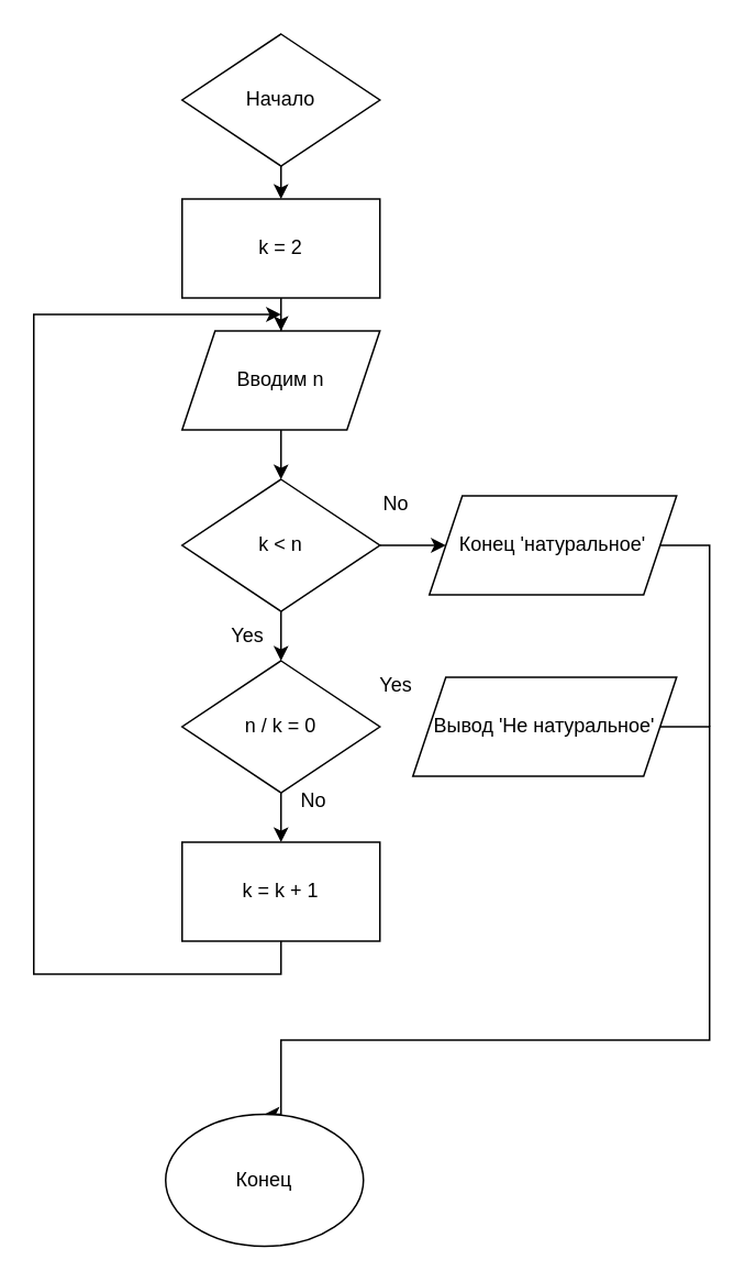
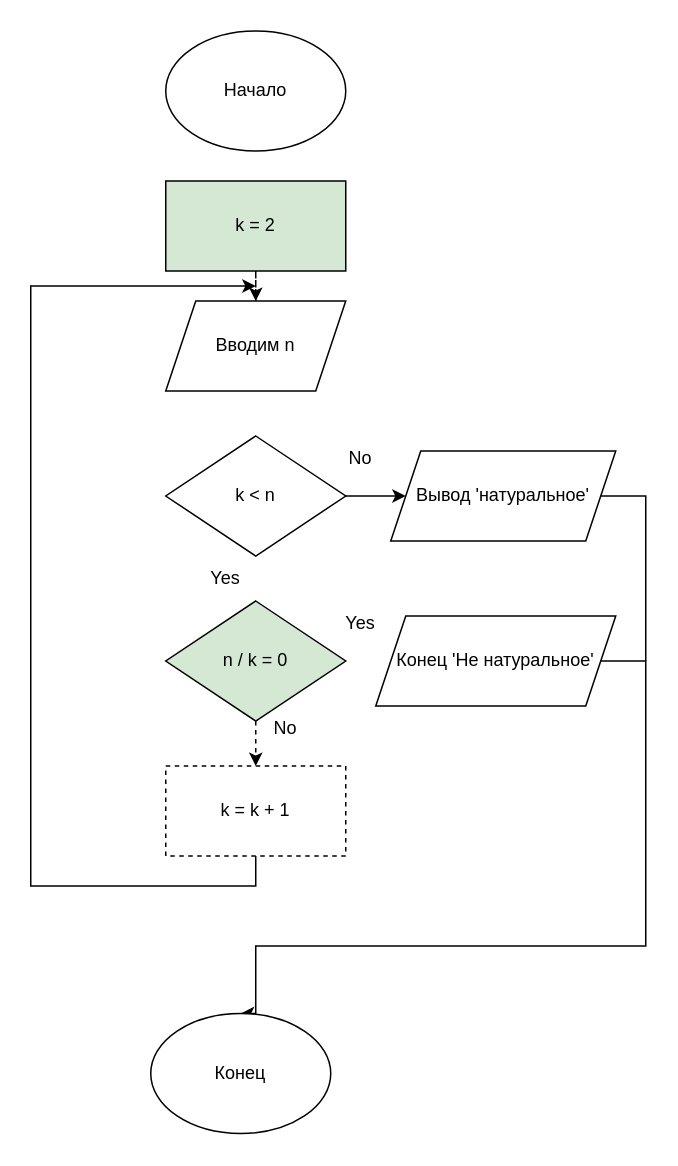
- <mxCell id="3" value="Начало" style="rhombus;whiteSpace=wrap;html=1;" vertex="1" parent="1"><mxGeometry x="110" width="120" height="80" as="geometry" y="20" /></mxCell>
+ <mxCell id="3" value="Начало" style="ellipse;whiteSpace=wrap;html=1;" vertex="1" parent="1"><mxGeometry x="110" width="120" height="80" as="geometry" y="20" /></mxCell>
- <mxCell id="2" style="edgeStyle=orthogonalEdgeStyle;rounded=0;orthogonalLoop=1;jettySize=auto;html=1;exitX=0.5;exitY=1;exitDx=0;exitDy=0;entryX=0.5;entryY=0;entryDx=0;entryDy=0;" edge="1" parent="1" source="3" target="5"><mxGeometry relative="1" as="geometry" /></mxCell>
- <mxCell id="5" value="k = 2" style="rounded=0;whiteSpace=wrap;html=1;" vertex="1" parent="1"><mxGeometry x="110" y="120" width="120" height="60" as="geometry" /></mxCell>
+ <mxCell id="5" value="k = 2" style="rounded=0;whiteSpace=wrap;html=1;fillColor=#d5e8d4;" vertex="1" parent="1"><mxGeometry x="110" y="120" width="120" height="60" as="geometry" /></mxCell>
- <mxCell id="4" style="edgeStyle=orthogonalEdgeStyle;rounded=0;orthogonalLoop=1;jettySize=auto;html=1;exitX=0.5;exitY=1;exitDx=0;exitDy=0;" edge="1" parent="1" source="5" target="10"><mxGeometry relative="1" as="geometry" /></mxCell>
+ <mxCell id="4" style="edgeStyle=orthogonalEdgeStyle;rounded=0;orthogonalLoop=1;jettySize=auto;html=1;exitX=0.5;exitY=1;exitDx=0;exitDy=0;dashed=1;" edge="1" parent="1" source="5" target="10"><mxGeometry relative="1" as="geometry" /></mxCell>
- <mxCell id="9" style="edgeStyle=orthogonalEdgeStyle;rounded=0;orthogonalLoop=1;jettySize=auto;html=1;exitX=0.5;exitY=1;exitDx=0;exitDy=0;entryX=0.5;entryY=0;entryDx=0;entryDy=0;" edge="1" parent="1" source="10" target="8"><mxGeometry relative="1" as="geometry" /></mxCell>
- <mxCell id="22" value="Конец 'натуральное'" style="shape=parallelogram;perimeter=parallelogramPerimeter;whiteSpace=wrap;html=1;fixedSize=1;" vertex="1" parent="1"><mxGeometry x="260" y="300" width="150" height="60" as="geometry" /></mxCell>
+ <mxCell id="22" value="Вывод 'натуральное'" style="shape=parallelogram;perimeter=parallelogramPerimeter;whiteSpace=wrap;html=1;fixedSize=1;" vertex="1" parent="1"><mxGeometry x="260" y="300" width="150" height="60" as="geometry" /></mxCell>
- <mxCell id="6" style="edgeStyle=orthogonalEdgeStyle;rounded=0;orthogonalLoop=1;jettySize=auto;html=1;exitX=0.5;exitY=1;exitDx=0;exitDy=0;entryX=0.5;entryY=0;entryDx=0;entryDy=0;" edge="1" parent="1" source="8" target="12"><mxGeometry relative="1" as="geometry" /></mxCell>
- <mxCell id="12" value="n / k = 0" style="rhombus;whiteSpace=wrap;html=1;" vertex="1" parent="1"><mxGeometry x="110" y="400" width="120" height="80" as="geometry" /></mxCell>
+ <mxCell id="12" value="n / k = 0" style="rhombus;whiteSpace=wrap;html=1;fillColor=#d5e8d4;" vertex="1" parent="1"><mxGeometry x="110" y="400" width="120" height="80" as="geometry" /></mxCell>
- <mxCell id="23" value="Вывод 'Не натуральное'" style="shape=parallelogram;perimeter=parallelogramPerimeter;whiteSpace=wrap;html=1;fixedSize=1;" vertex="1" parent="1"><mxGeometry x="250" y="410" width="160" height="60" as="geometry" /></mxCell>
+ <mxCell id="23" value="Конец 'Не натуральное'" style="shape=parallelogram;perimeter=parallelogramPerimeter;whiteSpace=wrap;html=1;fixedSize=1;" vertex="1" parent="1"><mxGeometry x="250" y="410" width="160" height="60" as="geometry" /></mxCell>
- <mxCell id="11" style="edgeStyle=orthogonalEdgeStyle;rounded=0;orthogonalLoop=1;jettySize=auto;html=1;exitX=0.5;exitY=1;exitDx=0;exitDy=0;entryX=0.5;entryY=0;entryDx=0;entryDy=0;" edge="1" parent="1" source="12" target="14"><mxGeometry relative="1" as="geometry" /></mxCell>
+ <mxCell id="11" style="edgeStyle=orthogonalEdgeStyle;rounded=0;orthogonalLoop=1;jettySize=auto;html=1;exitX=0.5;exitY=1;exitDx=0;exitDy=0;entryX=0.5;entryY=0;entryDx=0;entryDy=0;dashed=1;" edge="1" parent="1" source="12" target="14"><mxGeometry relative="1" as="geometry" /></mxCell>
- <mxCell id="14" value="k = k + 1" style="rounded=0;whiteSpace=wrap;html=1;" vertex="1" parent="1"><mxGeometry x="110" y="510" width="120" height="60" as="geometry" /></mxCell>
+ <mxCell id="14" value="k = k + 1" style="rounded=0;whiteSpace=wrap;html=1;dashed=1;" vertex="1" parent="1"><mxGeometry x="110" y="510" width="120" height="60" as="geometry" /></mxCell>
